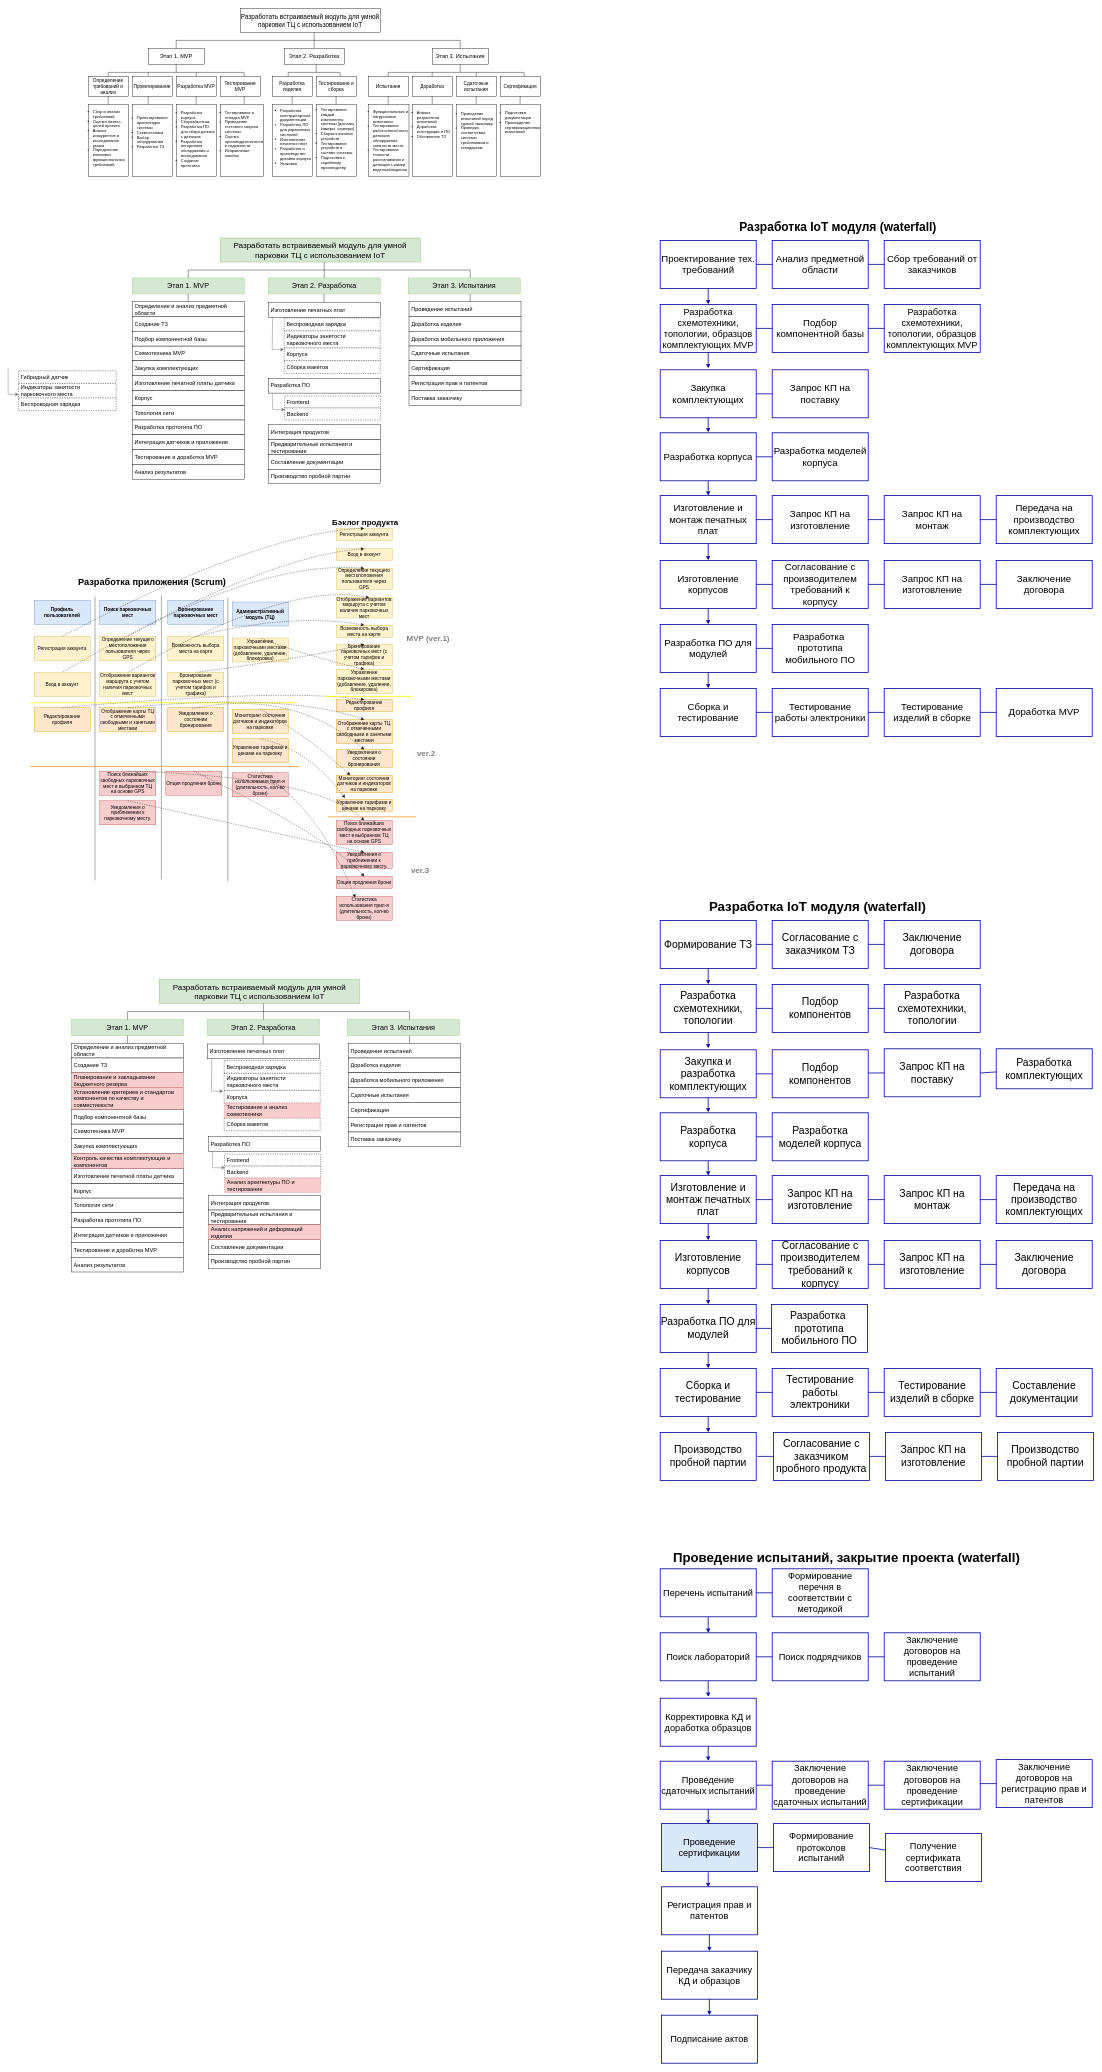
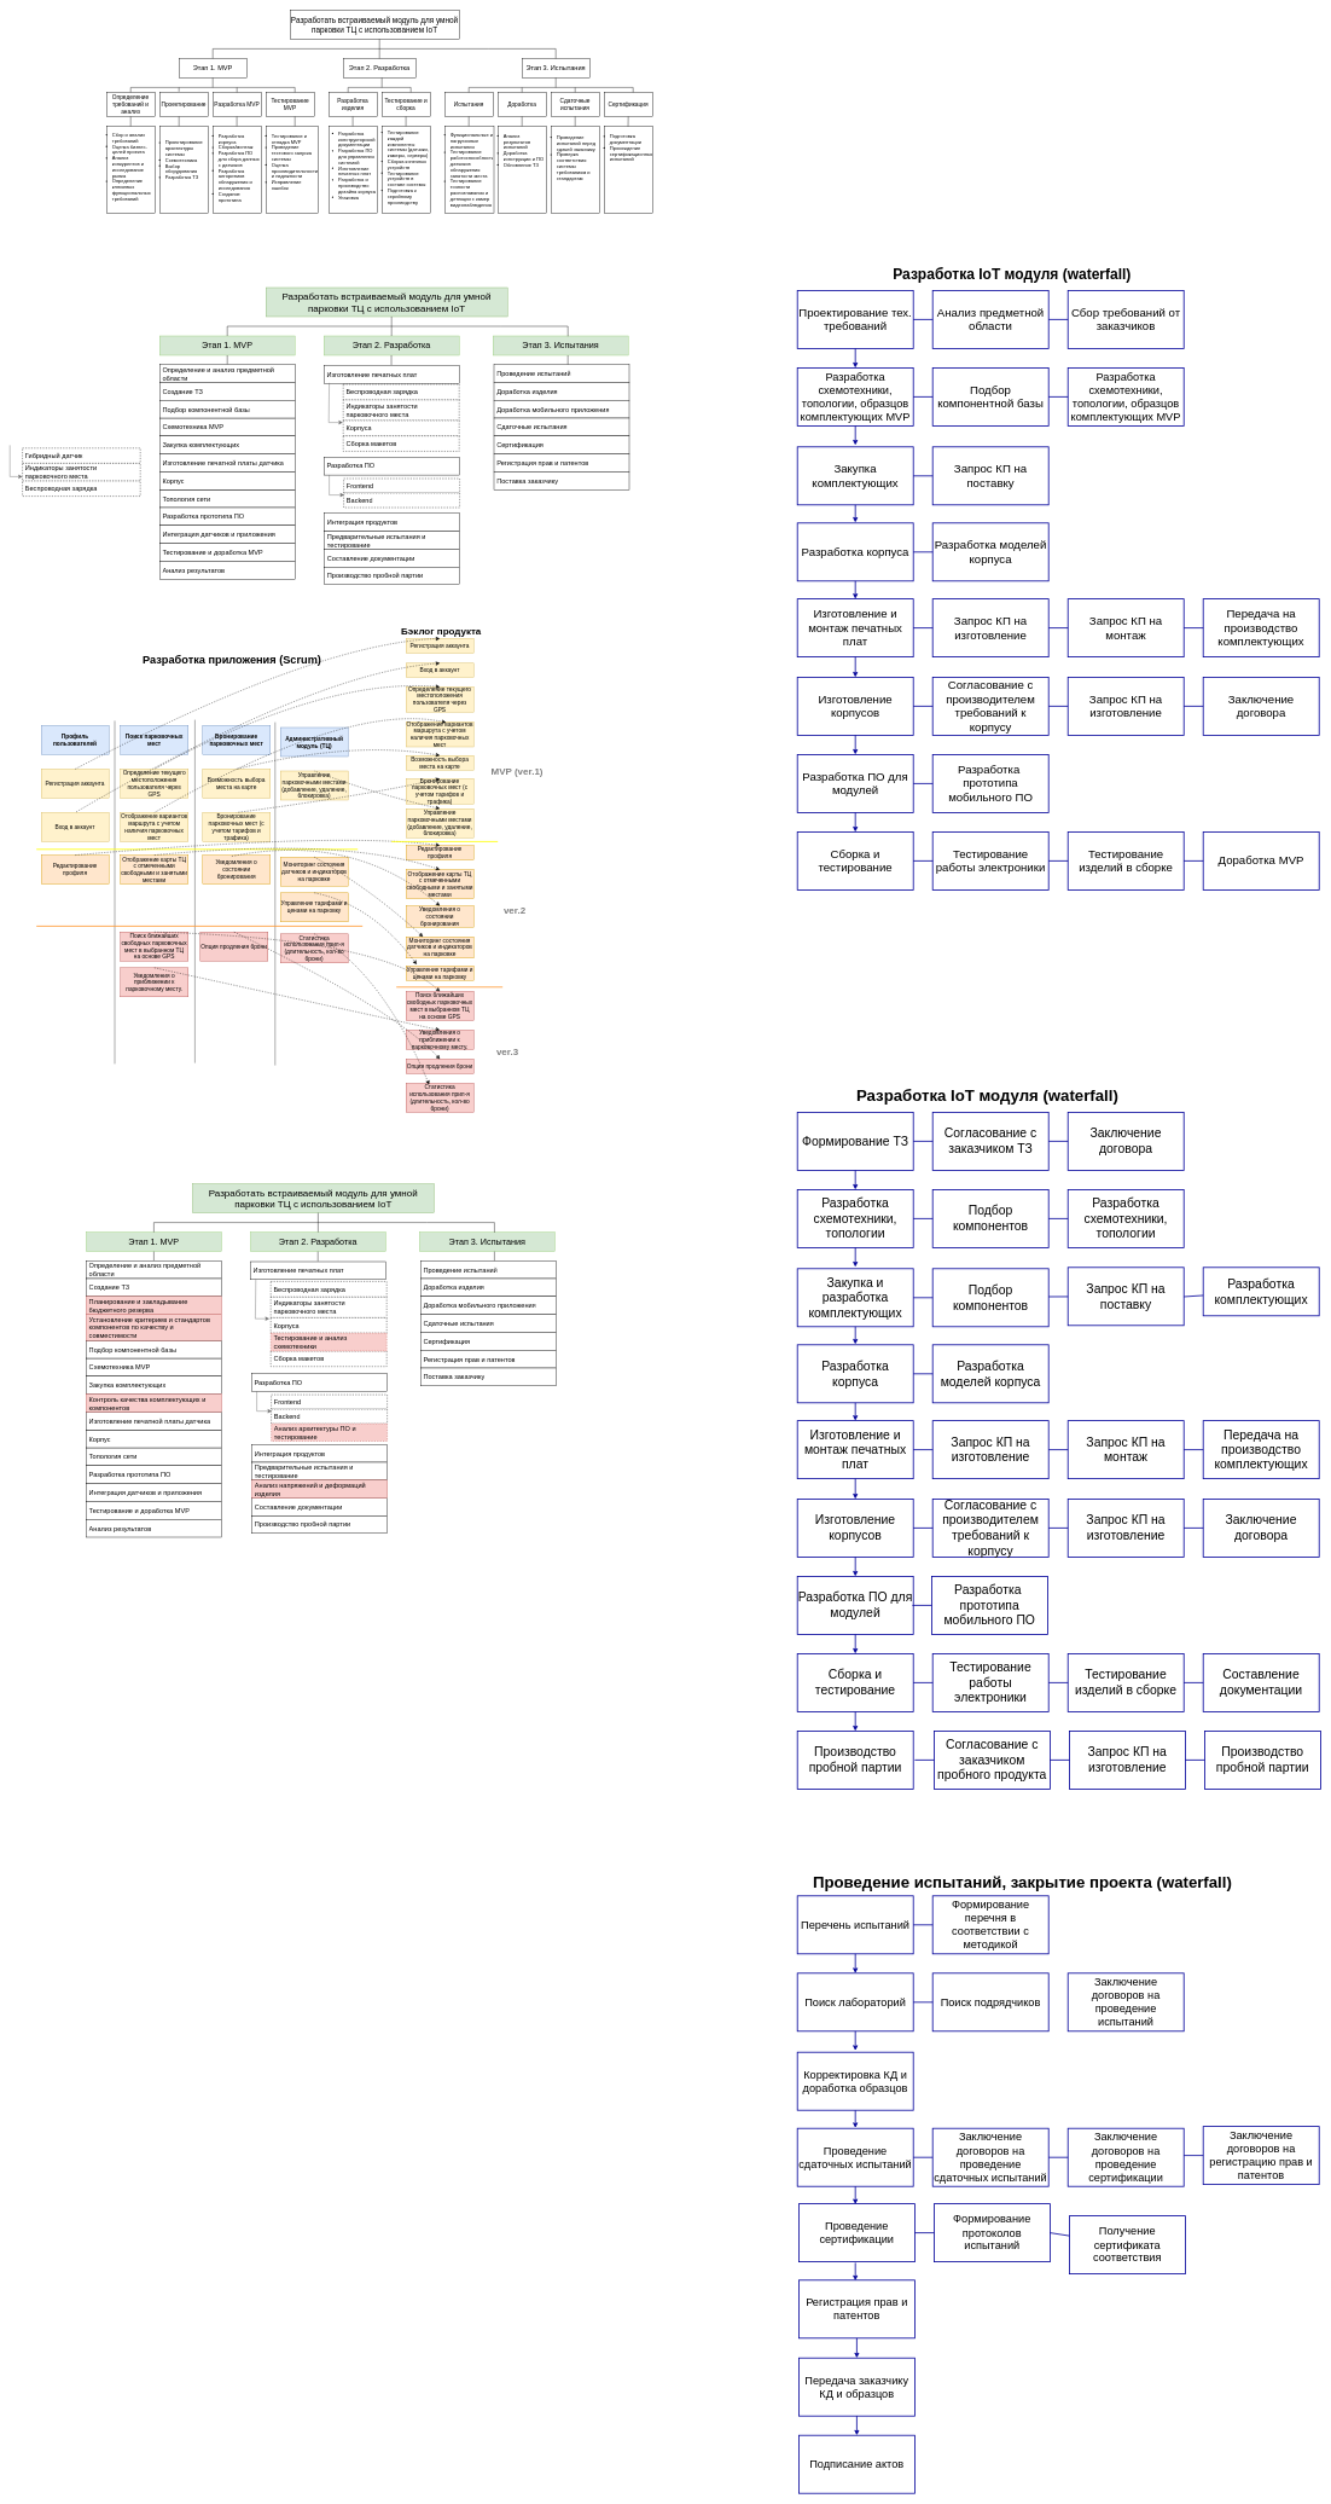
- <mxCell id="257" value="&lt;b&gt;&lt;font style=&quot;font-size: 23px;&quot;&gt;Разработка приложения (Scrum)&lt;/font&gt;&lt;/b&gt;" style="text;html=1;strokeColor=none;fillColor=none;align=center;verticalAlign=middle;whiteSpace=wrap;rounded=0;" parent="1" vertex="1"><mxGeometry x="180" y="1440" width="400" height="30" as="geometry" /></mxCell>
+ <mxCell id="257" value="&lt;b&gt;&lt;font style=&quot;font-size: 23px;&quot;&gt;Разработка приложения (Scrum)&lt;/font&gt;&lt;/b&gt;" style="text;html=1;strokeColor=none;fillColor=none;align=center;verticalAlign=middle;whiteSpace=wrap;rounded=0;" parent="1" vertex="1"><mxGeometry x="280" y="1350" width="400" height="30" as="geometry" /></mxCell>
- <mxCell id="211" value="" style="endArrow=none;html=1;rounded=0;entryX=0;entryY=0.5;entryDx=0;entryDy=0;strokeWidth=2;strokeColor=#000099;exitX=1;exitY=0.5;exitDx=0;exitDy=0;fontSize=23;" parent="1" source="205" target="206" edge="1"><mxGeometry width="50" height="50" relative="1" as="geometry"><mxPoint x="1900" y="4151" as="sourcePoint" /><mxPoint x="1940" y="4151" as="targetPoint" /></mxGeometry></mxCell>
- <mxCell id="241" value="Проведение сертификации" style="rounded=0;whiteSpace=wrap;html=1;strokeColor=#000099;strokeWidth=2;fontSize=23;fillColor=#dae8fc;" parent="1" vertex="1"><mxGeometry x="1653" y="4558" width="240" height="120" as="geometry" /></mxCell>
+ <mxCell id="241" value="Проведение сертификации" style="rounded=0;whiteSpace=wrap;html=1;strokeColor=#000099;strokeWidth=2;fontSize=23;" parent="1" vertex="1"><mxGeometry x="1653" y="4558" width="240" height="120" as="geometry" /></mxCell>
